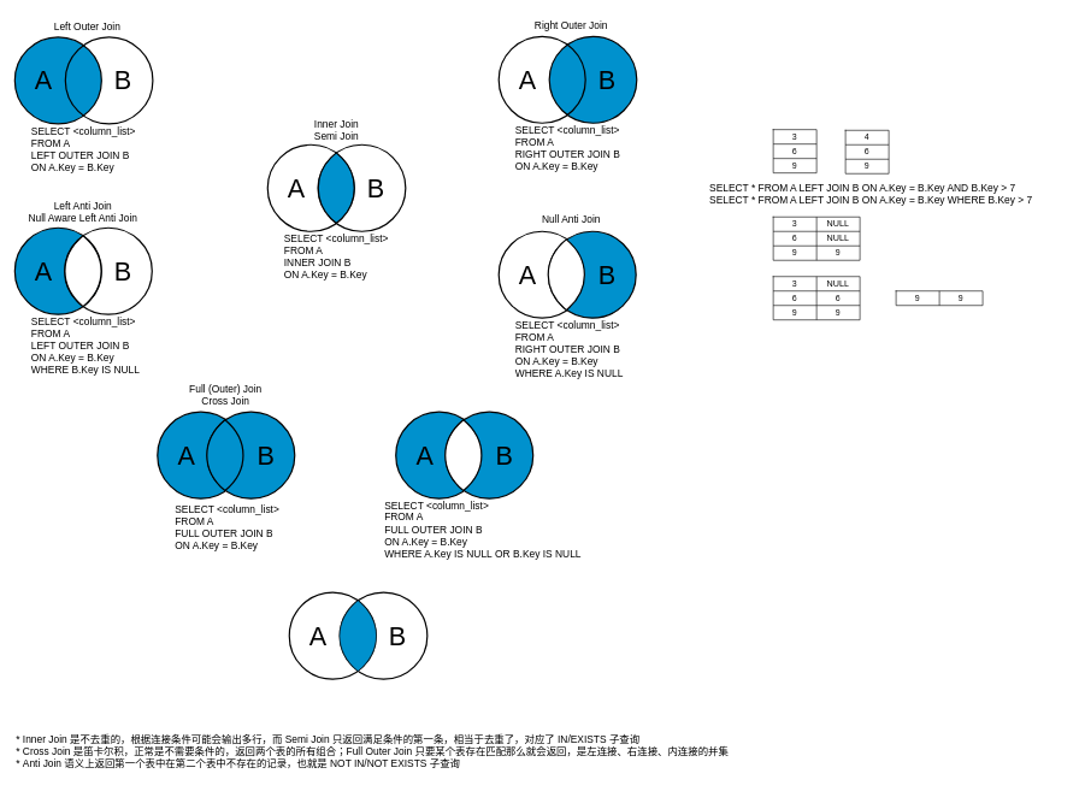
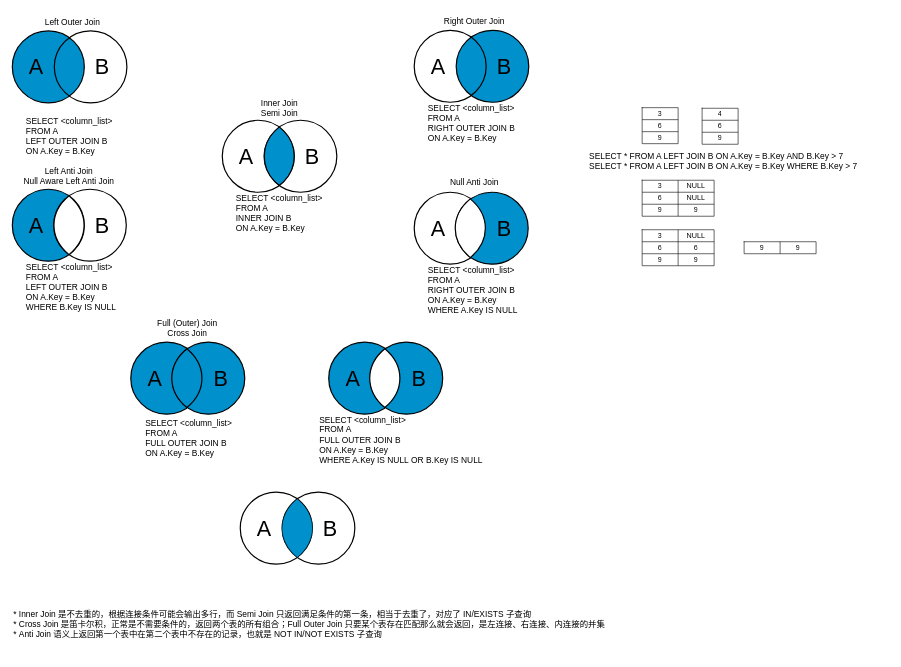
- <mxCell id="11" value="&lt;font style=&quot;font-size: 14px;&quot;&gt;SELECT &amp;lt;column_list&amp;gt;&lt;br&gt;&lt;div style=&quot;&quot;&gt;&lt;span style=&quot;background-color: initial;&quot;&gt;FROM A&lt;/span&gt;&lt;/div&gt;&lt;div style=&quot;&quot;&gt;&lt;span style=&quot;background-color: initial;&quot;&gt;LEFT OUTER JOIN B&lt;/span&gt;&lt;/div&gt;&lt;div style=&quot;&quot;&gt;&lt;span style=&quot;background-color: initial;&quot;&gt;ON A.Key = B.Key&lt;/span&gt;&lt;/div&gt;&lt;/font&gt;" style="text;html=1;strokeColor=none;fillColor=none;align=left;verticalAlign=middle;whiteSpace=wrap;rounded=0;" vertex="1" parent="1"><mxGeometry x="41" y="171" width="159" height="70" as="geometry" /></mxCell>
+ <mxCell id="11" value="&lt;font style=&quot;font-size: 14px;&quot;&gt;SELECT &amp;lt;column_list&amp;gt;&lt;br&gt;&lt;div style=&quot;&quot;&gt;&lt;span style=&quot;background-color: initial;&quot;&gt;FROM A&lt;/span&gt;&lt;/div&gt;&lt;div style=&quot;&quot;&gt;&lt;span style=&quot;background-color: initial;&quot;&gt;LEFT OUTER JOIN B&lt;/span&gt;&lt;/div&gt;&lt;div style=&quot;&quot;&gt;&lt;span style=&quot;background-color: initial;&quot;&gt;ON A.Key = B.Key&lt;/span&gt;&lt;/div&gt;&lt;/font&gt;" style="text;html=1;strokeColor=none;fillColor=none;align=left;verticalAlign=middle;whiteSpace=wrap;rounded=0;" vertex="1" parent="1"><mxGeometry x="41" y="191" width="159" height="70" as="geometry" /></mxCell>
